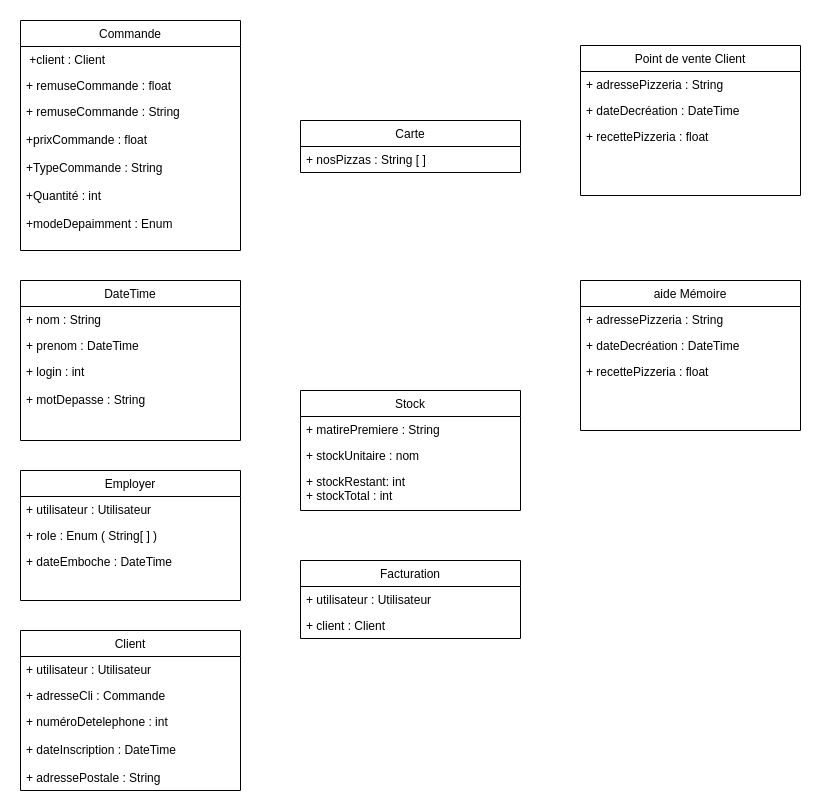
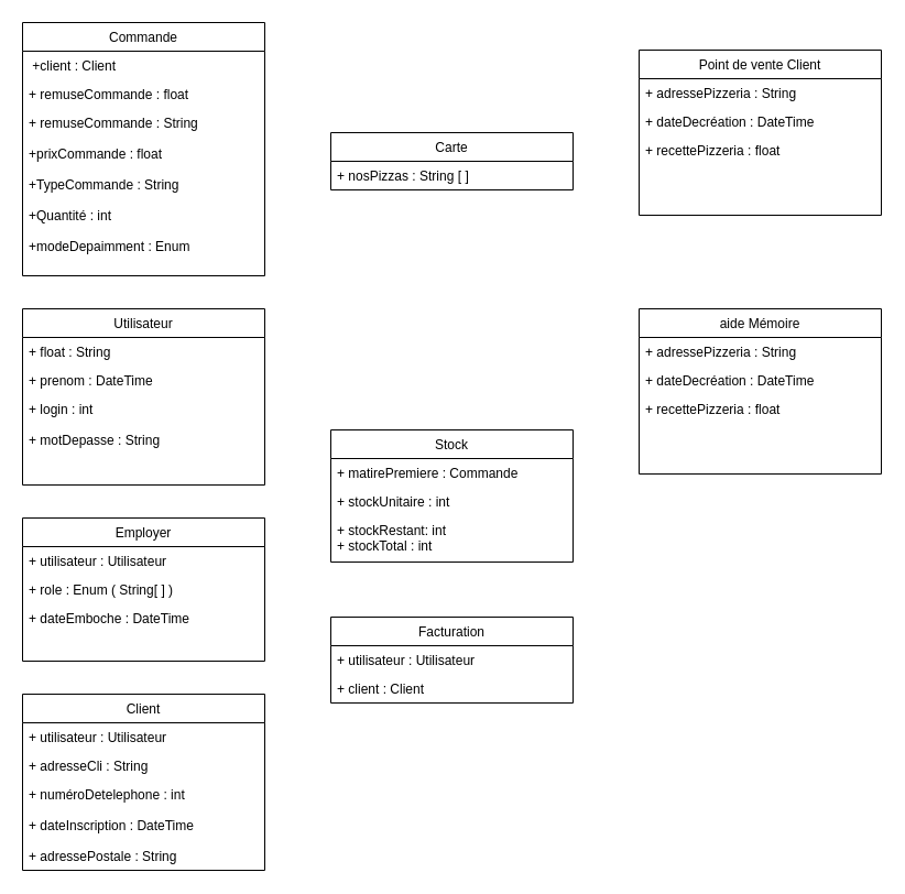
- <mxCell id="24" value="DateTime" style="swimlane;fontStyle=0;childLayout=stackLayout;horizontal=1;startSize=26;fillColor=none;horizontalStack=0;resizeParent=1;resizeParentMax=0;resizeLast=0;collapsible=1;marginBottom=0;" parent="1" vertex="1"><mxGeometry x="20" y="280" width="220" height="160" as="geometry" /></mxCell>
+ <mxCell id="24" value="Utilisateur" style="swimlane;fontStyle=0;childLayout=stackLayout;horizontal=1;startSize=26;fillColor=none;horizontalStack=0;resizeParent=1;resizeParentMax=0;resizeLast=0;collapsible=1;marginBottom=0;" parent="1" vertex="1"><mxGeometry x="20" y="280" width="220" height="160" as="geometry" /></mxCell>
- <mxCell id="25" value="+ nom : String" style="text;strokeColor=none;fillColor=none;align=left;verticalAlign=top;spacingLeft=4;spacingRight=4;overflow=hidden;rotatable=0;points=[[0,0.5],[1,0.5]];portConstraint=eastwest;" parent="24" vertex="1"><mxGeometry y="26" width="220" height="26" as="geometry" /></mxCell>
+ <mxCell id="25" value="+ float : String" style="text;strokeColor=none;fillColor=none;align=left;verticalAlign=top;spacingLeft=4;spacingRight=4;overflow=hidden;rotatable=0;points=[[0,0.5],[1,0.5]];portConstraint=eastwest;" parent="24" vertex="1"><mxGeometry y="26" width="220" height="26" as="geometry" /></mxCell>
- <mxCell id="21" value="+ matirePremiere : String" style="text;strokeColor=none;fillColor=none;align=left;verticalAlign=top;spacingLeft=4;spacingRight=4;overflow=hidden;rotatable=0;points=[[0,0.5],[1,0.5]];portConstraint=eastwest;" parent="20" vertex="1"><mxGeometry y="26" width="220" height="26" as="geometry" /></mxCell>
+ <mxCell id="21" value="+ matirePremiere : Commande" style="text;strokeColor=none;fillColor=none;align=left;verticalAlign=top;spacingLeft=4;spacingRight=4;overflow=hidden;rotatable=0;points=[[0,0.5],[1,0.5]];portConstraint=eastwest;" parent="20" vertex="1"><mxGeometry y="26" width="220" height="26" as="geometry" /></mxCell>
- <mxCell id="22" value="+ stockUnitaire : nom" style="text;strokeColor=none;fillColor=none;align=left;verticalAlign=top;spacingLeft=4;spacingRight=4;overflow=hidden;rotatable=0;points=[[0,0.5],[1,0.5]];portConstraint=eastwest;" parent="20" vertex="1"><mxGeometry y="52" width="220" height="26" as="geometry" /></mxCell>
+ <mxCell id="22" value="+ stockUnitaire : int" style="text;strokeColor=none;fillColor=none;align=left;verticalAlign=top;spacingLeft=4;spacingRight=4;overflow=hidden;rotatable=0;points=[[0,0.5],[1,0.5]];portConstraint=eastwest;" parent="20" vertex="1"><mxGeometry y="52" width="220" height="26" as="geometry" /></mxCell>
- <mxCell id="18" value="+ adresseCli : Commande" style="text;strokeColor=none;fillColor=none;align=left;verticalAlign=top;spacingLeft=4;spacingRight=4;overflow=hidden;rotatable=0;points=[[0,0.5],[1,0.5]];portConstraint=eastwest;" parent="16" vertex="1"><mxGeometry y="52" width="220" height="26" as="geometry" /></mxCell>
+ <mxCell id="18" value="+ adresseCli : String" style="text;strokeColor=none;fillColor=none;align=left;verticalAlign=top;spacingLeft=4;spacingRight=4;overflow=hidden;rotatable=0;points=[[0,0.5],[1,0.5]];portConstraint=eastwest;" parent="16" vertex="1"><mxGeometry y="52" width="220" height="26" as="geometry" /></mxCell>
